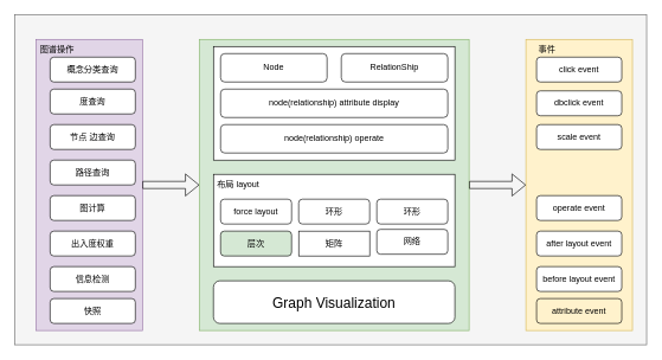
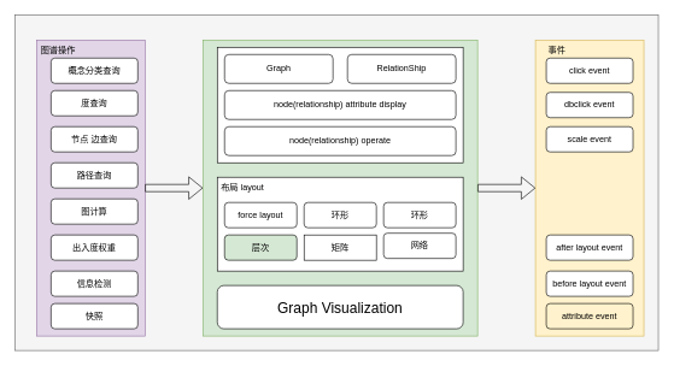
- <mxCell id="6" value="Node" style="rounded=1;whiteSpace=wrap;html=1;" vertex="1" parent="1"><mxGeometry x="310" y="75" width="150" height="40" as="geometry" /></mxCell>
+ <mxCell id="6" value="Graph" style="rounded=1;whiteSpace=wrap;html=1;" vertex="1" parent="1"><mxGeometry x="310" y="75" width="150" height="40" as="geometry" /></mxCell>
- <mxCell id="33" value="operate event" style="rounded=1;whiteSpace=wrap;html=1;" vertex="1" parent="1"><mxGeometry x="755" y="275" width="120" height="35" as="geometry" /></mxCell>
